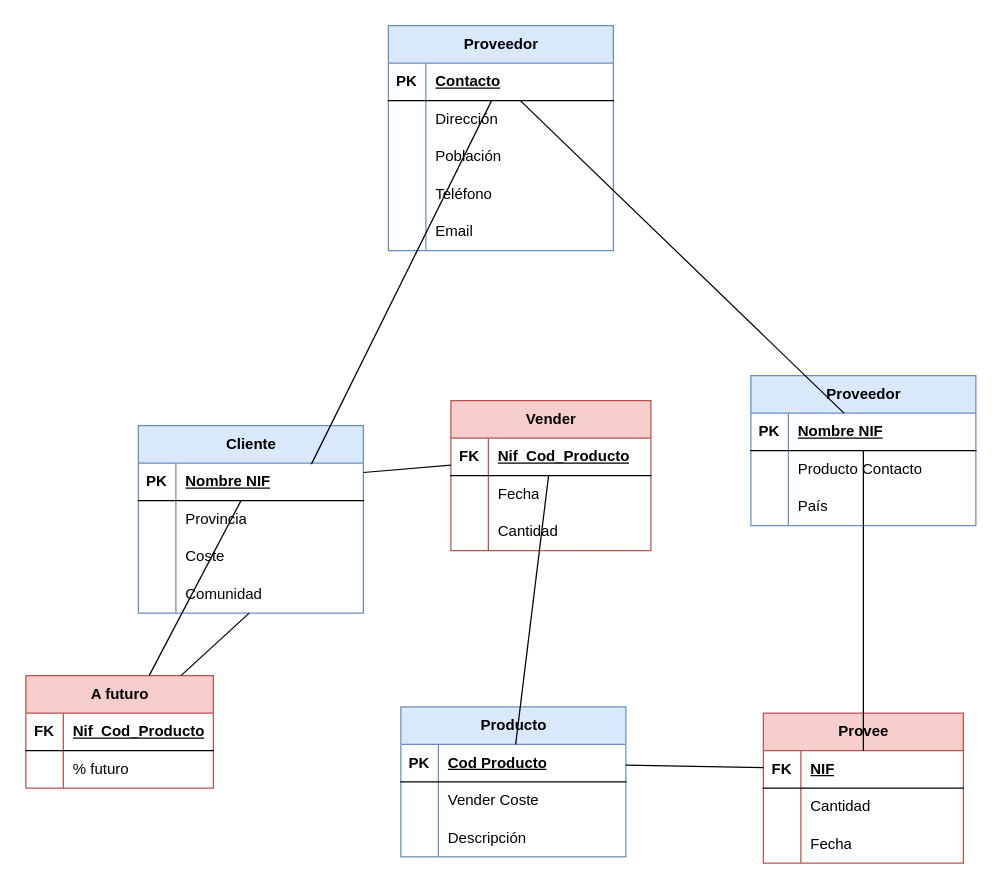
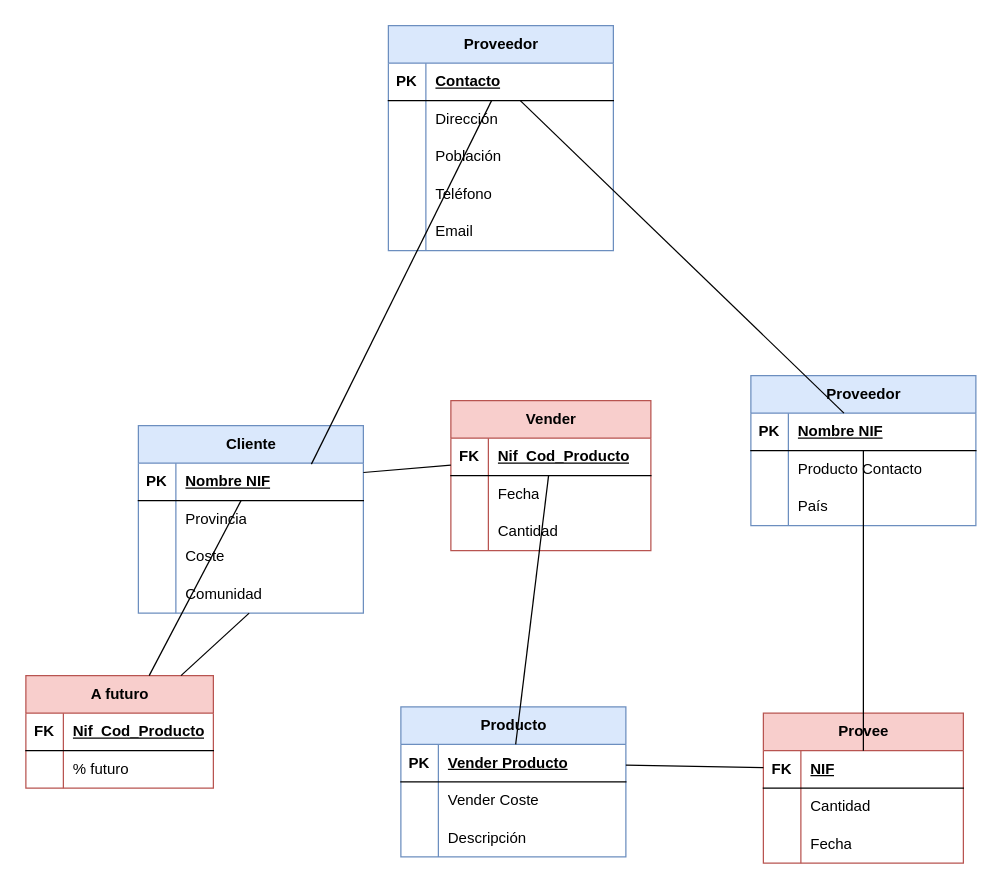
- <mxCell id="55" value="Cod Producto" style="shape=partialRectangle;connectable=0;fillColor=none;top=0;left=0;bottom=0;right=0;align=left;spacingLeft=6;fontStyle=5;overflow=hidden;whiteSpace=wrap;html=1;" vertex="1" parent="53"><mxGeometry x="30" width="150" height="30" as="geometry"><mxRectangle width="150" height="30" as="alternateBounds" /></mxGeometry></mxCell>
+ <mxCell id="55" value="Vender Producto" style="shape=partialRectangle;connectable=0;fillColor=none;top=0;left=0;bottom=0;right=0;align=left;spacingLeft=6;fontStyle=5;overflow=hidden;whiteSpace=wrap;html=1;" vertex="1" parent="53"><mxGeometry x="30" width="150" height="30" as="geometry"><mxRectangle width="150" height="30" as="alternateBounds" /></mxGeometry></mxCell>
